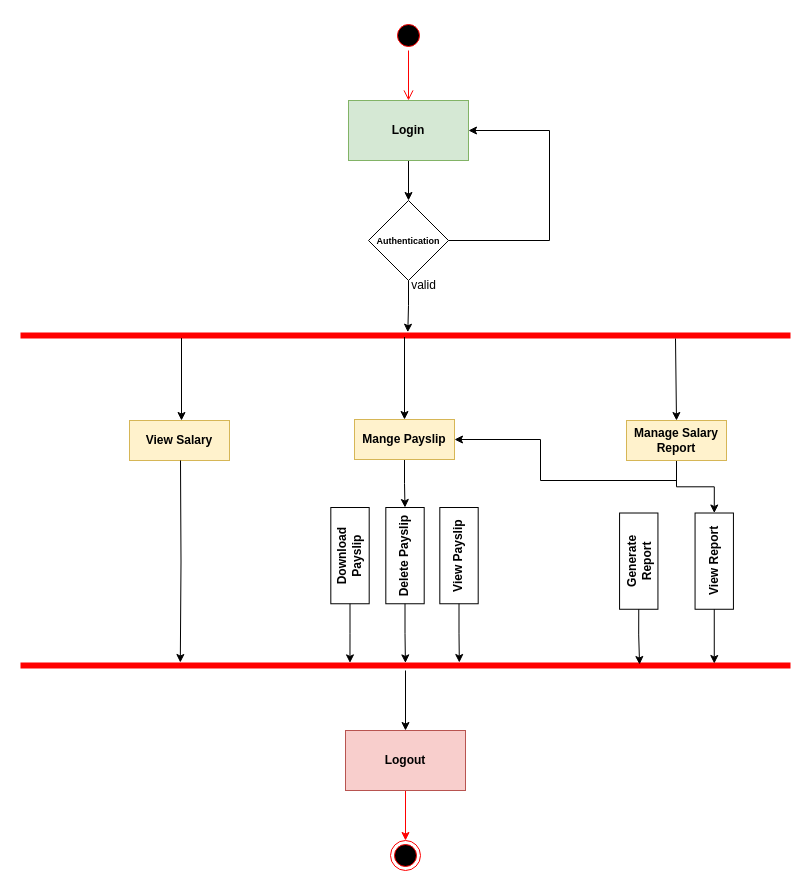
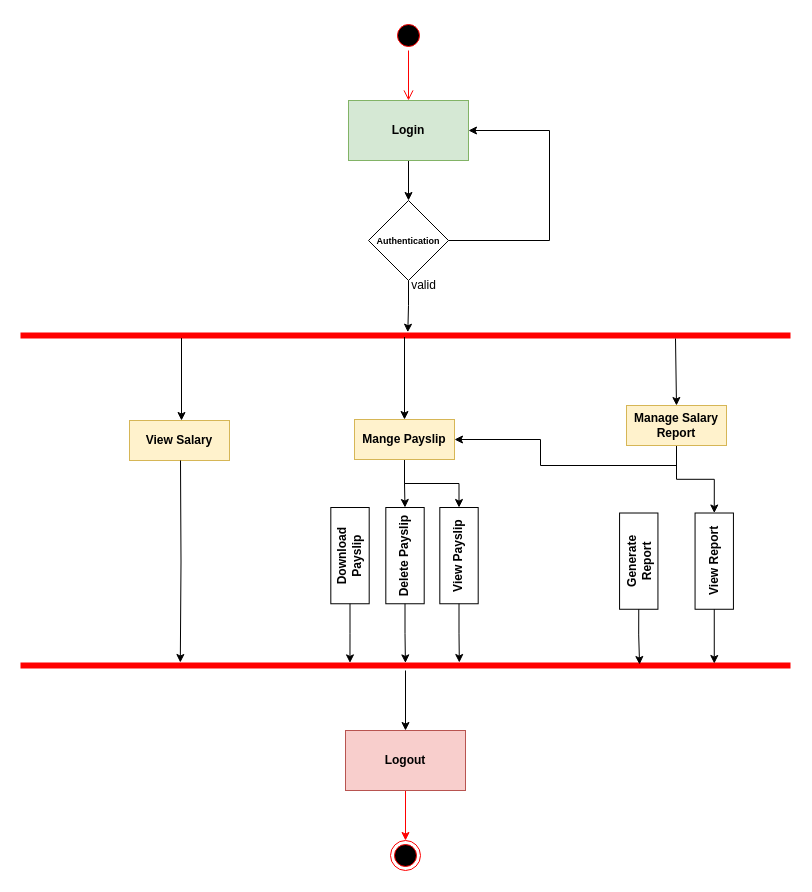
- <mxCell id="19" value="Manage Salary Report" style="rounded=0;whiteSpace=wrap;html=1;fontStyle=1;fillColor=#fff2cc;strokeColor=#d6b656;" parent="1" vertex="1"><mxGeometry x="626" y="420" width="100" height="40" as="geometry" /></mxCell>
+ <mxCell id="19" value="Manage Salary Report" style="rounded=0;whiteSpace=wrap;html=1;fontStyle=1;fillColor=#fff2cc;strokeColor=#d6b656;" parent="1" vertex="1"><mxGeometry x="626" y="405" width="100" height="40" as="geometry" /></mxCell>
+ <mxCell id="15" style="edgeStyle=orthogonalEdgeStyle;rounded=0;orthogonalLoop=1;jettySize=auto;html=1;exitX=0.5;exitY=1;exitDx=0;exitDy=0;entryX=0.5;entryY=0;entryDx=0;entryDy=0;fontStyle=1" parent="1" source="16" target="26" edge="1"><mxGeometry relative="1" as="geometry" /></mxCell>
